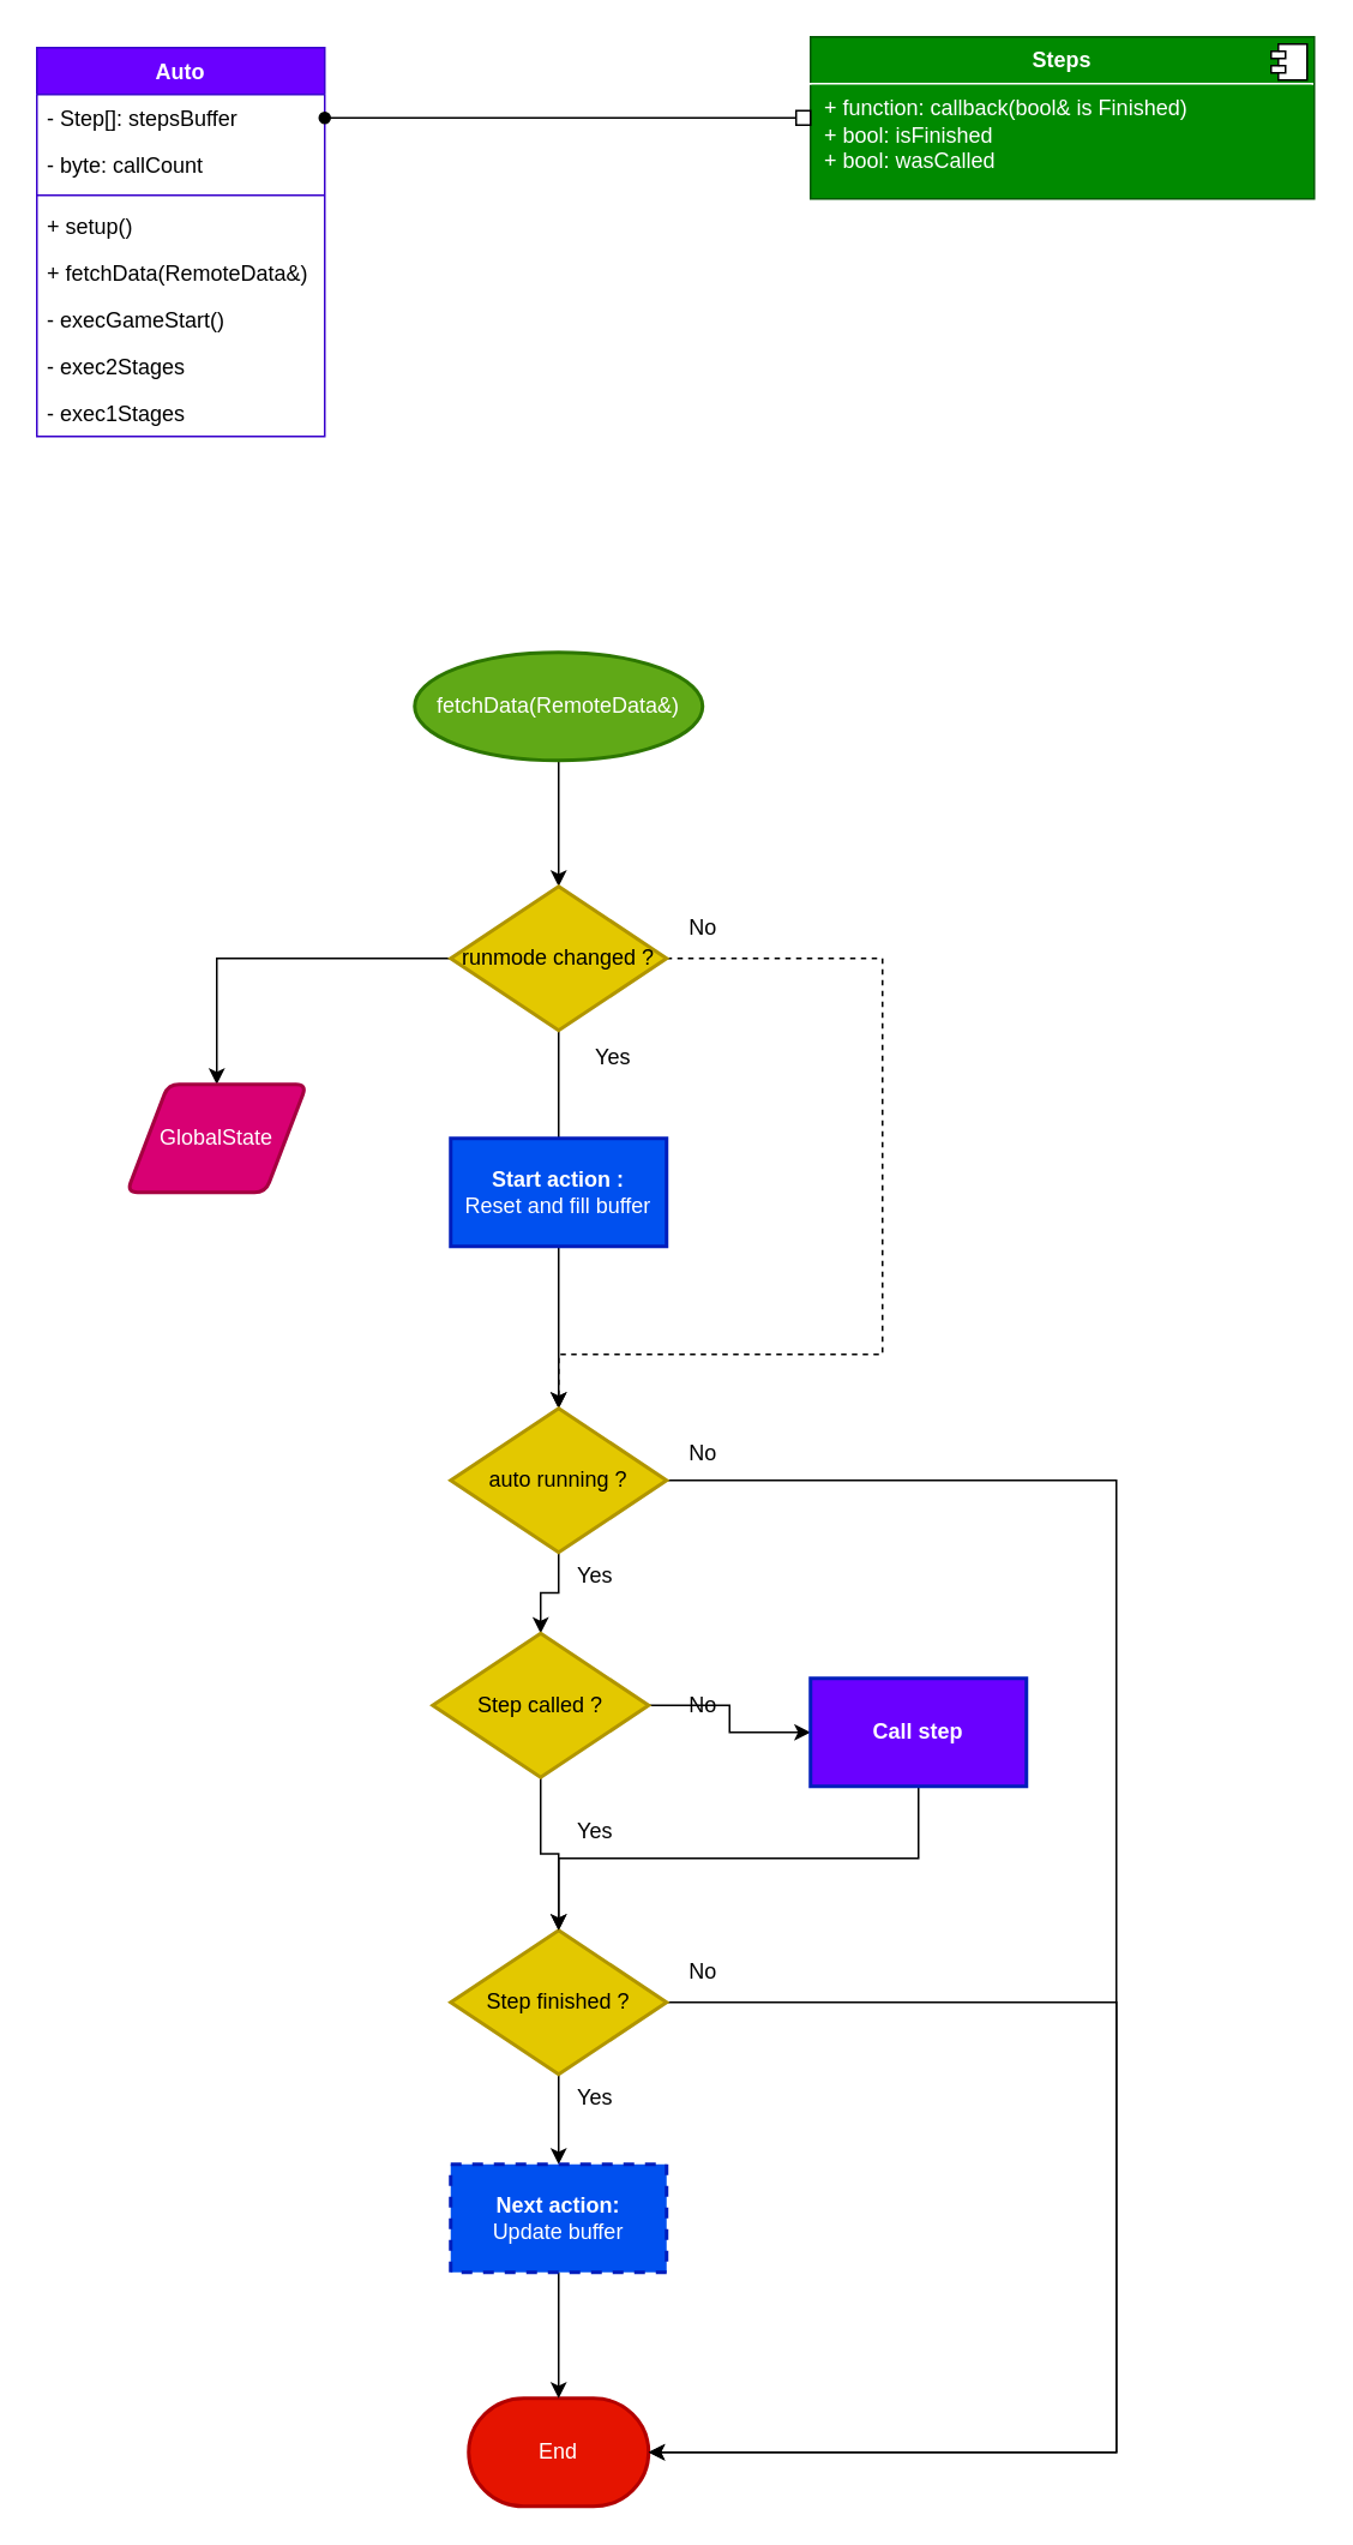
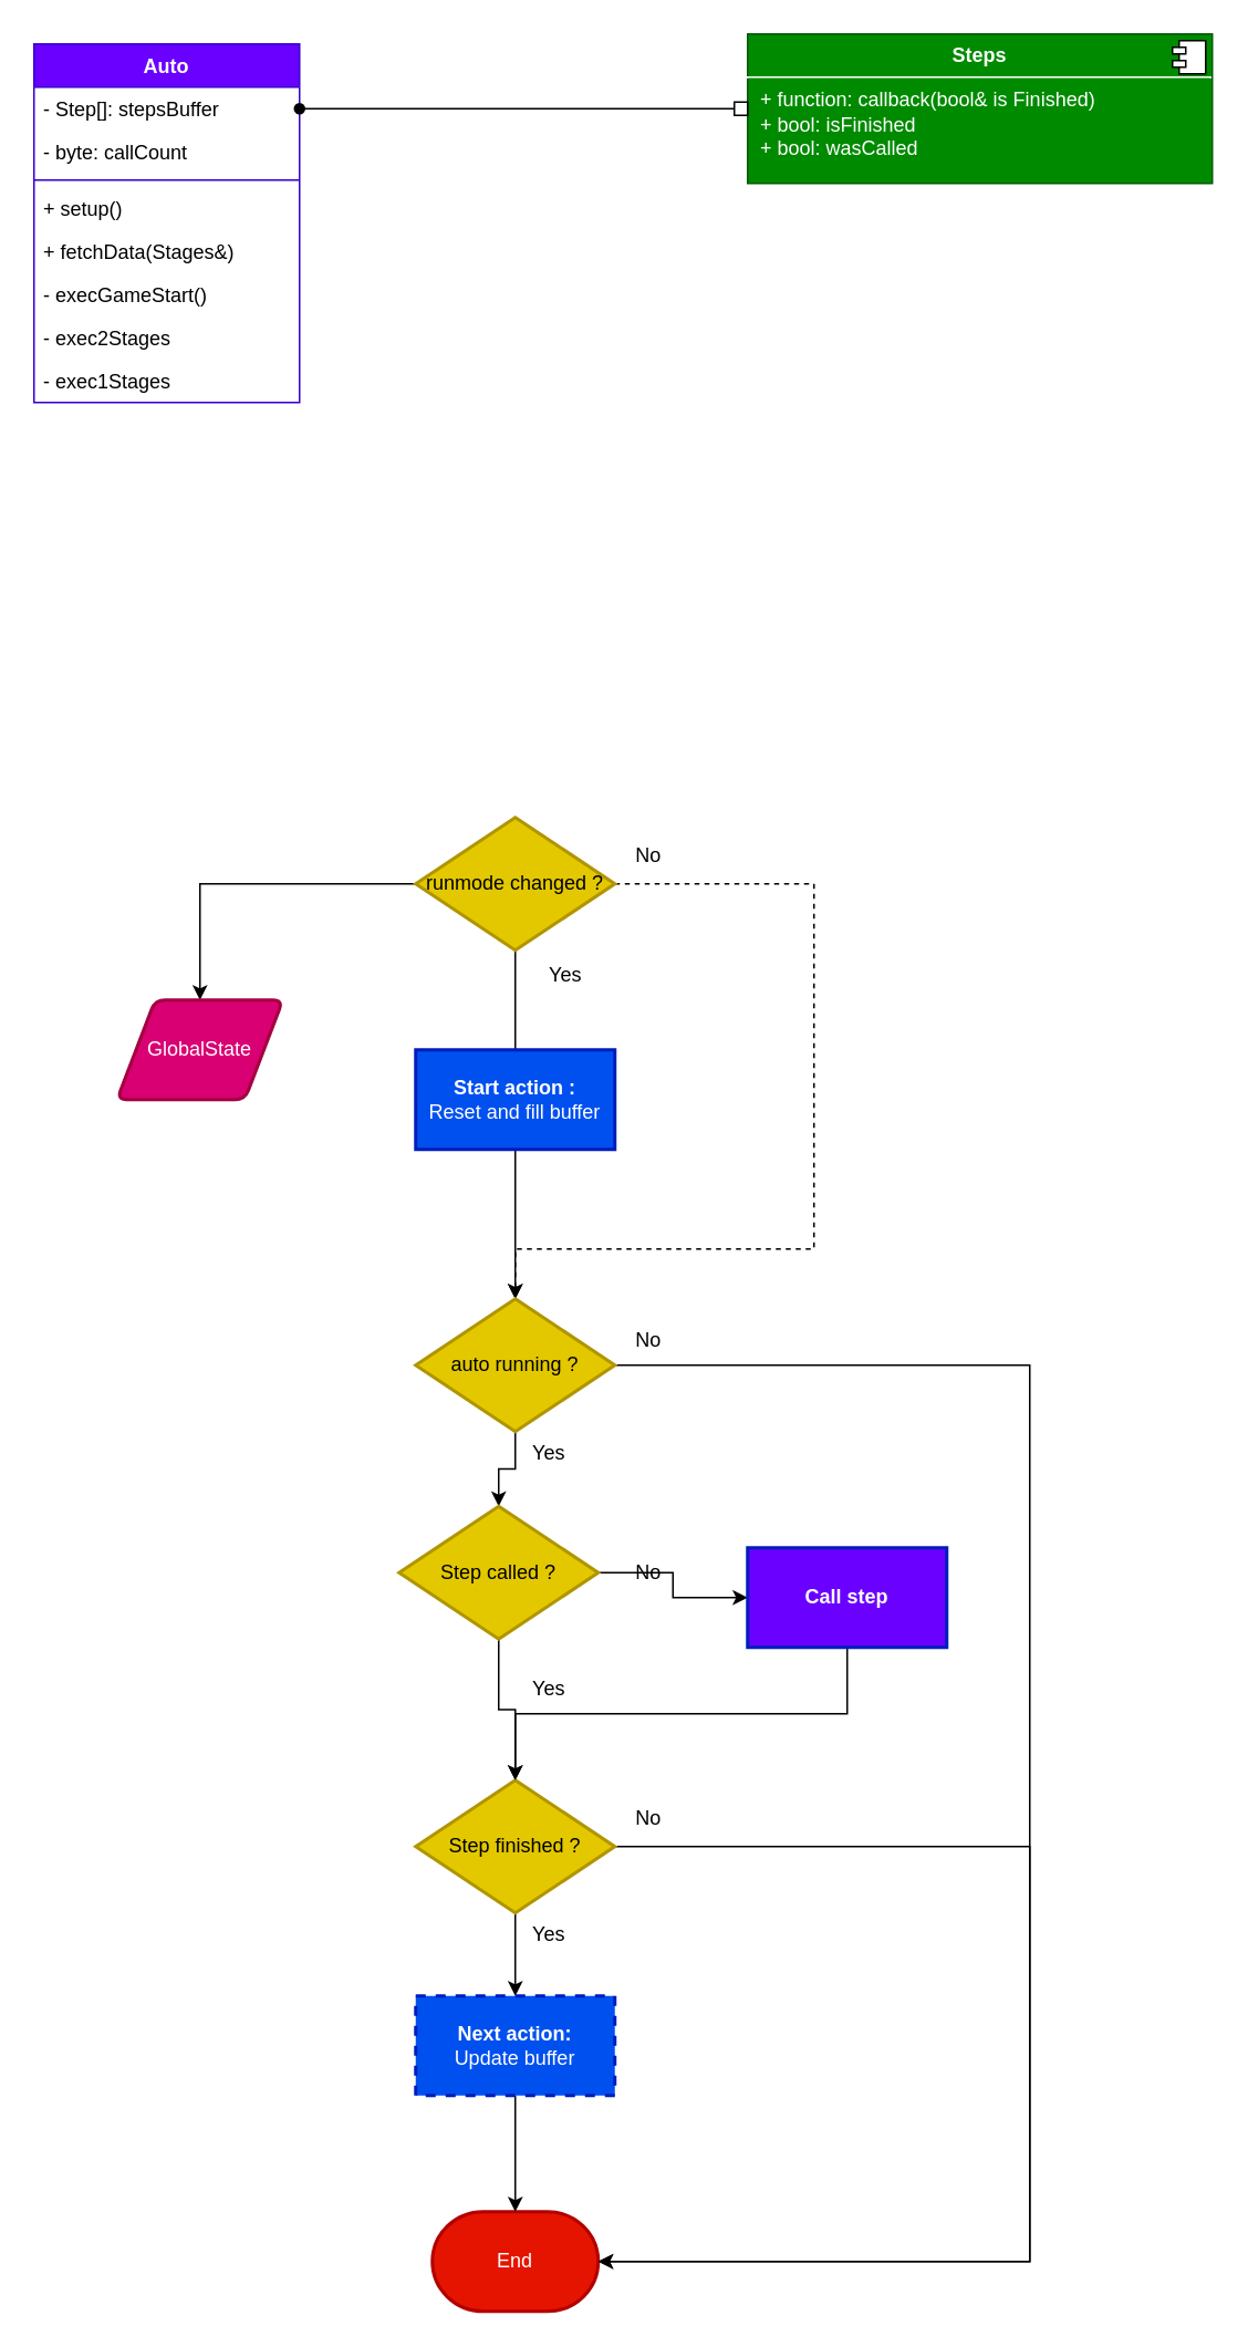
- <mxCell id="7" value="+ fetchData(RemoteData&amp;amp;)" style="text;strokeColor=none;fillColor=none;align=left;verticalAlign=top;spacingLeft=4;spacingRight=4;overflow=hidden;rotatable=0;points=[[0,0.5],[1,0.5]];portConstraint=eastwest;whiteSpace=wrap;html=1;" parent="2" vertex="1"><mxGeometry y="112" width="160" height="26" as="geometry" /></mxCell>
+ <mxCell id="7" value="+ fetchData(Stages&amp;amp;)" style="text;strokeColor=none;fillColor=none;align=left;verticalAlign=top;spacingLeft=4;spacingRight=4;overflow=hidden;rotatable=0;points=[[0,0.5],[1,0.5]];portConstraint=eastwest;whiteSpace=wrap;html=1;" parent="2" vertex="1"><mxGeometry y="112" width="160" height="26" as="geometry" /></mxCell>
- <mxCell id="15" value="&lt;span style=&quot;color: rgb(255, 255, 255); text-align: left;&quot;&gt;fetchData(RemoteData&amp;amp;)&lt;/span&gt;" style="strokeWidth=2;html=1;shape=mxgraph.flowchart.start_1;whiteSpace=wrap;fillColor=#60a917;fontColor=#ffffff;strokeColor=#2D7600;" parent="1" vertex="1"><mxGeometry x="230" y="362" width="160" height="60" as="geometry" /></mxCell>
- <mxCell id="14" value="" style="edgeStyle=orthogonalEdgeStyle;rounded=0;orthogonalLoop=1;jettySize=auto;html=1;" parent="1" source="15" target="19" edge="1"><mxGeometry relative="1" as="geometry" /></mxCell>
